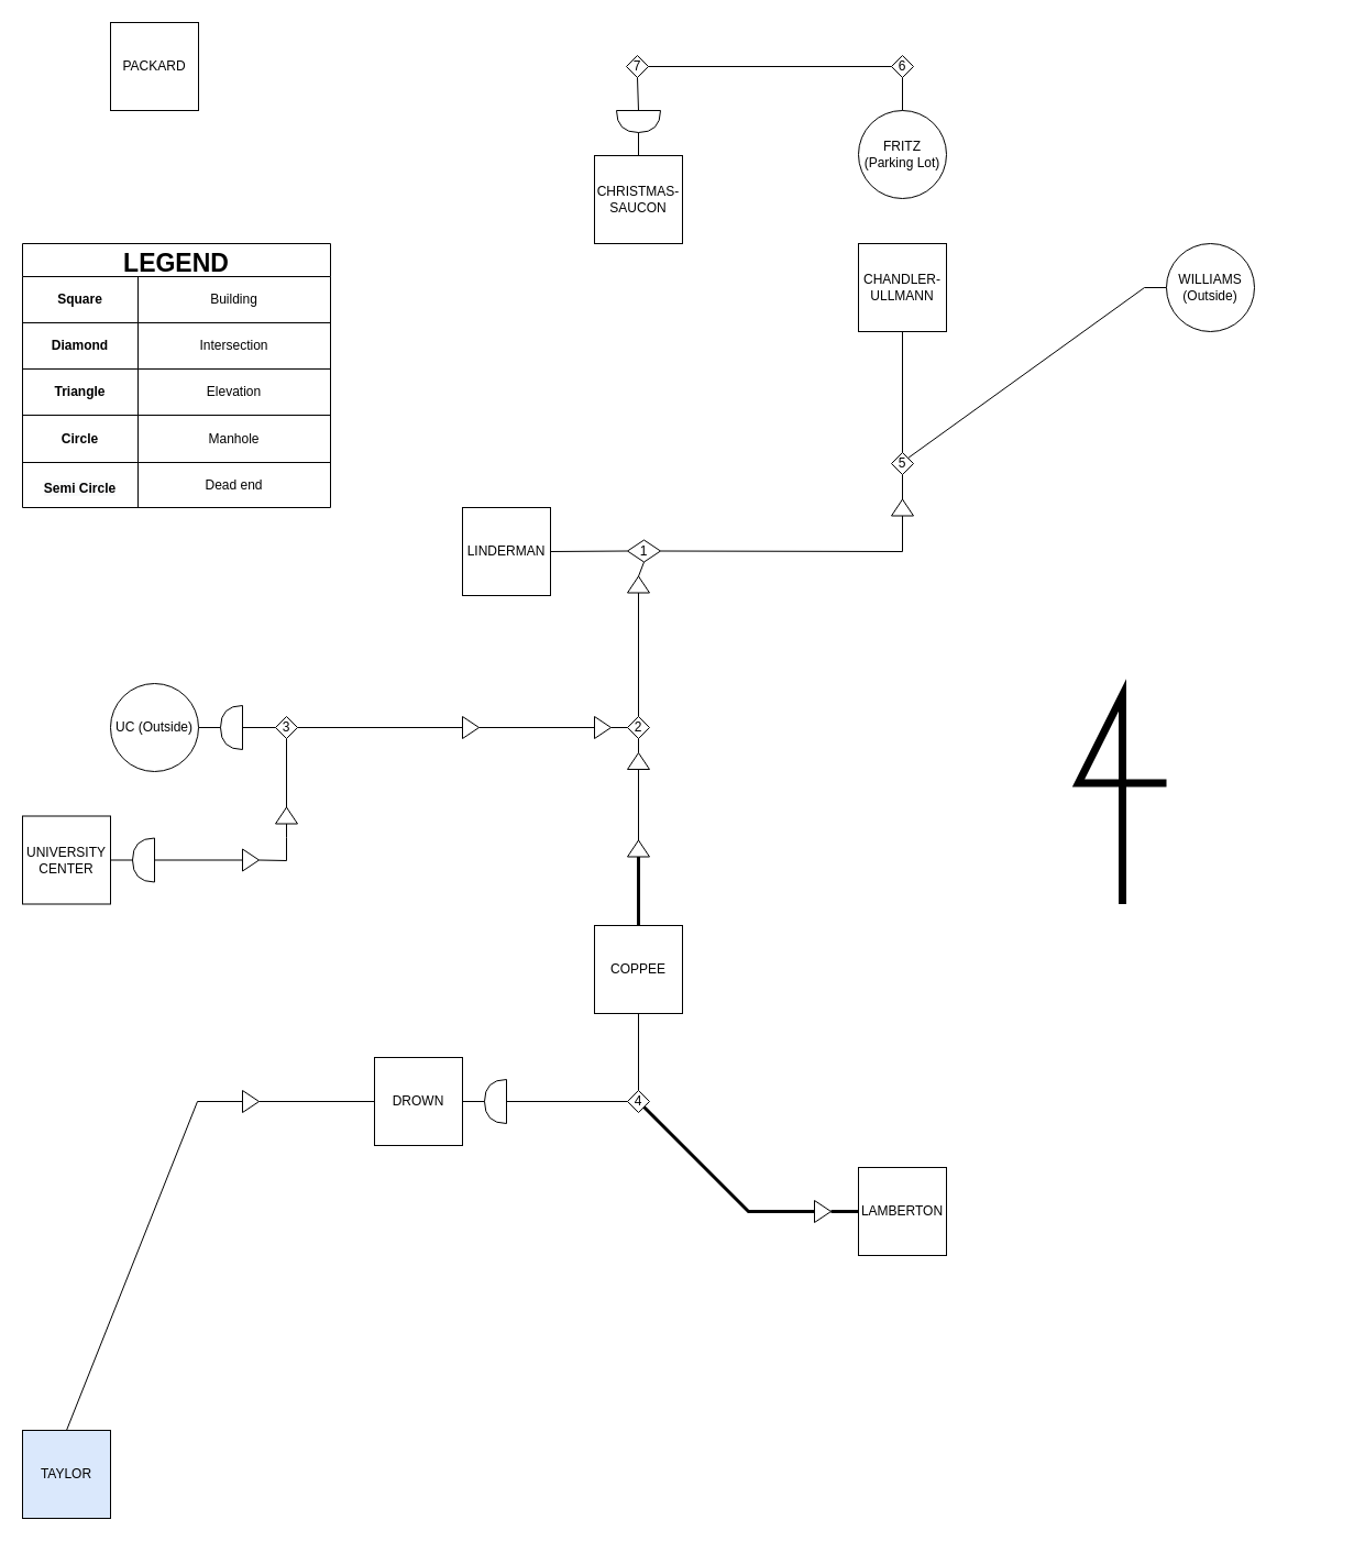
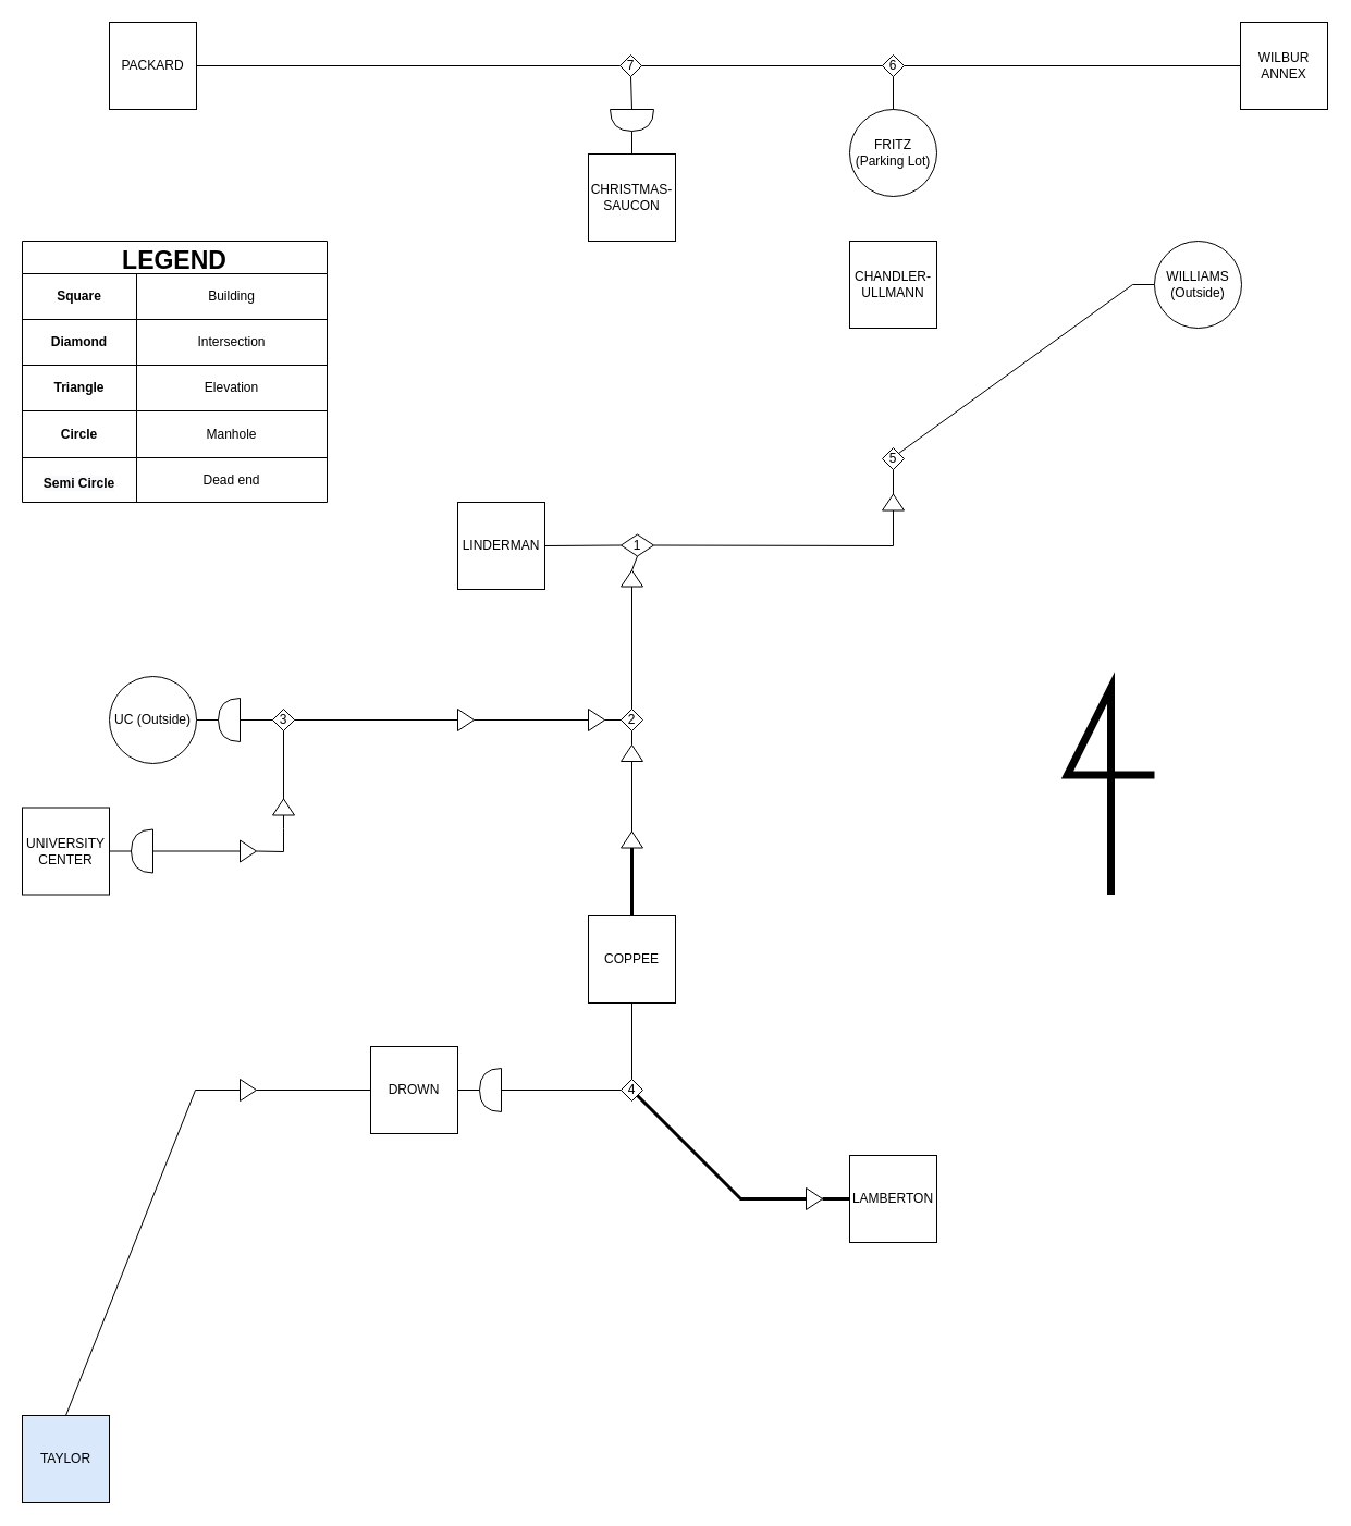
+ <mxCell id="78" value="" style="endArrow=none;html=1;rounded=0;entryX=0;entryY=0.5;entryDx=0;entryDy=0;exitX=1;exitY=0.5;exitDx=0;exitDy=0;" parent="1" source="73" target="74" edge="1"><mxGeometry width="50" height="50" relative="1" as="geometry"><mxPoint x="539" y="400" as="sourcePoint" /><mxPoint x="589" y="350" as="targetPoint" /></mxGeometry></mxCell>
+ <mxCell id="69" value="" style="endArrow=none;html=1;rounded=0;entryX=0;entryY=0.5;entryDx=0;entryDy=0;exitX=1;exitY=0.5;exitDx=0;exitDy=0;" parent="1" source="68" target="67" edge="1"><mxGeometry width="50" height="50" relative="1" as="geometry"><mxPoint x="769" y="-30" as="sourcePoint" /><mxPoint x="819" y="-80" as="targetPoint" /></mxGeometry></mxCell>
+ <mxCell id="67" value="WILBUR ANNEX" style="rounded=0;whiteSpace=wrap;html=1;" parent="1" vertex="1"><mxGeometry x="1139" y="20" width="80" height="80" as="geometry" /></mxCell>
- <mxCell id="61" value="" style="endArrow=none;html=1;rounded=0;entryX=0.5;entryY=1;entryDx=0;entryDy=0;exitX=0.5;exitY=0;exitDx=0;exitDy=0;" parent="1" source="58" target="60" edge="1"><mxGeometry width="50" height="50" relative="1" as="geometry"><mxPoint x="580" y="301" as="sourcePoint" /><mxPoint x="630" y="251" as="targetPoint" /></mxGeometry></mxCell>
